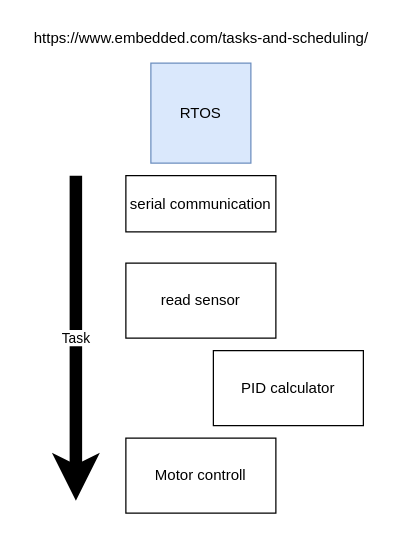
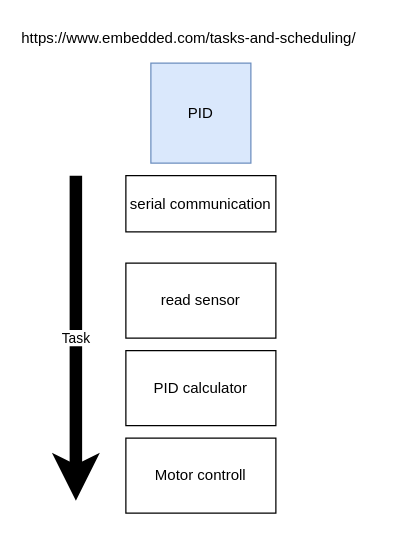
- <mxCell id="5" value="https://www.embedded.com/tasks-and-scheduling/" style="text;html=1;align=center;verticalAlign=middle;resizable=0;points=[];autosize=1;" vertex="1" parent="1"><mxGeometry x="20" y="20" width="280" height="20" as="geometry" /></mxCell>
+ <mxCell id="5" value="https://www.embedded.com/tasks-and-scheduling/" style="text;html=1;align=center;verticalAlign=middle;resizable=0;points=[];autosize=1;" vertex="1" parent="1"><mxGeometry x="10" y="20" width="280" height="20" as="geometry" /></mxCell>
- <mxCell id="4" value="RTOS" style="whiteSpace=wrap;html=1;aspect=fixed;fillColor=#dae8fc;strokeColor=#6c8ebf;" vertex="1" parent="1"><mxGeometry x="120" y="50" width="80" height="80" as="geometry" /></mxCell>
+ <mxCell id="4" value="PID" style="whiteSpace=wrap;html=1;aspect=fixed;fillColor=#dae8fc;strokeColor=#6c8ebf;" vertex="1" parent="1"><mxGeometry x="120" y="50" width="80" height="80" as="geometry" /></mxCell>
- <mxCell id="6" value="PID calculator" style="rounded=0;whiteSpace=wrap;html=1;" vertex="1" parent="1"><mxGeometry x="170" y="280" width="120" height="60" as="geometry" /></mxCell>
+ <mxCell id="6" value="PID calculator" style="rounded=0;whiteSpace=wrap;html=1;" vertex="1" parent="1"><mxGeometry x="100" y="280" width="120" height="60" as="geometry" /></mxCell>
